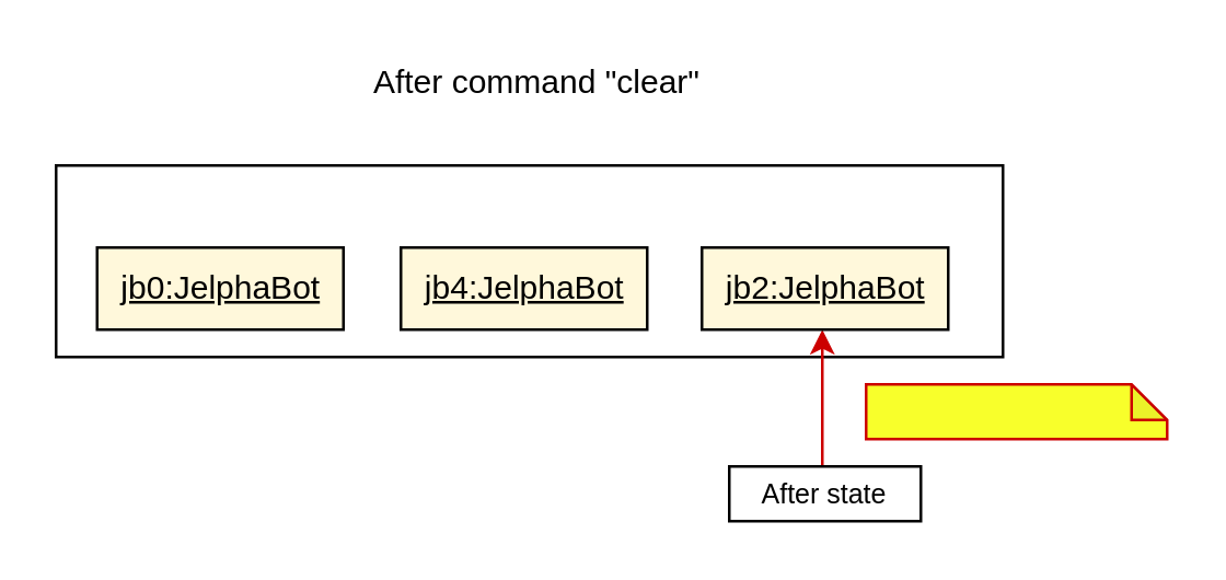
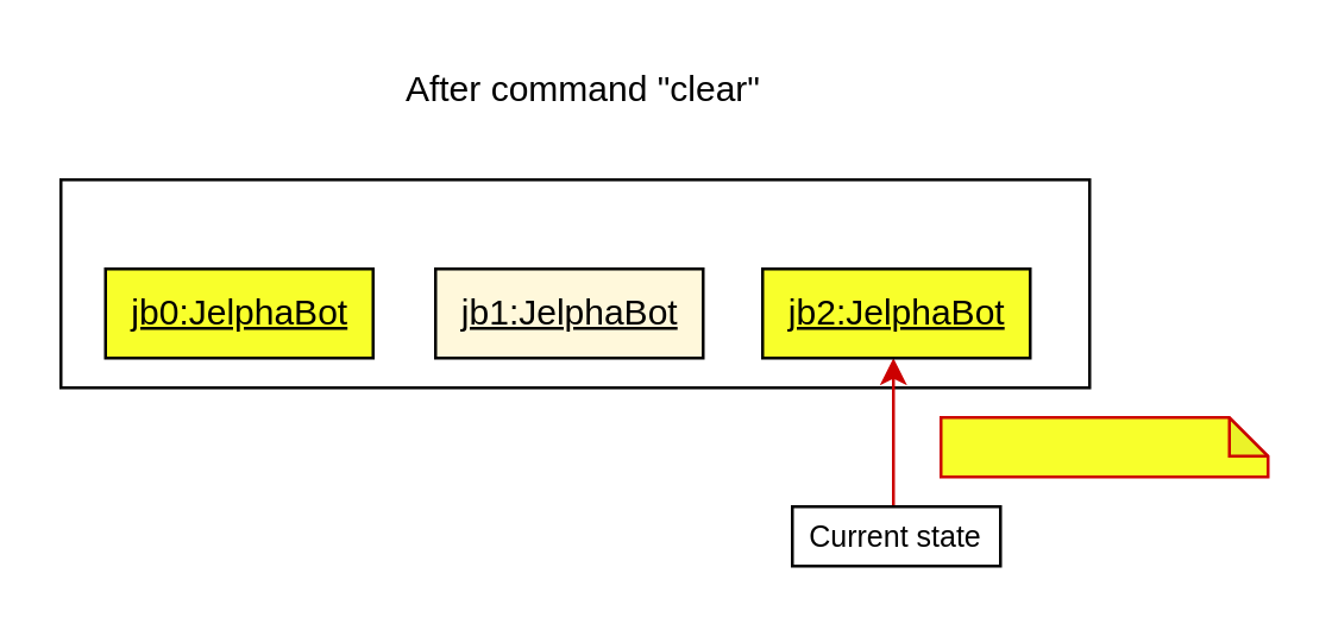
- <mxCell id="4" value="&lt;u&gt;jb0:JelphaBot&lt;/u&gt;" style="html=1;fillColor=#FFF8DB;strokeColor=#000000;" vertex="1" parent="1"><mxGeometry x="35" y="90" width="90" height="30" as="geometry" /></mxCell>
+ <mxCell id="4" value="&lt;u&gt;jb0:JelphaBot&lt;/u&gt;" style="html=1;fillColor=#f8ff2b;strokeColor=#000000;" vertex="1" parent="1"><mxGeometry x="35" y="90" width="90" height="30" as="geometry" /></mxCell>
- <mxCell id="5" value="&lt;u&gt;jb4:JelphaBot&lt;/u&gt;" style="html=1;fillColor=#FFF8DB;strokeColor=#000000;" vertex="1" parent="1"><mxGeometry x="146" y="90" width="90" height="30" as="geometry" /></mxCell>
+ <mxCell id="5" value="&lt;u&gt;jb1:JelphaBot&lt;/u&gt;" style="html=1;fillColor=#FFF8DB;strokeColor=#000000;" vertex="1" parent="1"><mxGeometry x="146" y="90" width="90" height="30" as="geometry" /></mxCell>
- <mxCell id="9" value="&lt;u&gt;jb2:JelphaBot&lt;/u&gt;" style="html=1;fillColor=#FFF8DB;strokeColor=#000000;" vertex="1" parent="1"><mxGeometry x="256" y="90" width="90" height="30" as="geometry" /></mxCell>
+ <mxCell id="9" value="&lt;u&gt;jb2:JelphaBot&lt;/u&gt;" style="html=1;fillColor=#f8ff2b;strokeColor=#000000;" vertex="1" parent="1"><mxGeometry x="256" y="90" width="90" height="30" as="geometry" /></mxCell>
- <mxCell id="8" value="&lt;font style=&quot;font-size: 10px&quot;&gt;After state&lt;/font&gt;" style="text;html=1;strokeColor=none;fillColor=none;align=center;verticalAlign=middle;whiteSpace=wrap;rounded=0;" vertex="1" parent="1"><mxGeometry x="261" y="170" width="80" height="20" as="geometry" /></mxCell>
+ <mxCell id="8" value="&lt;font style=&quot;font-size: 10px&quot;&gt;Current state&lt;/font&gt;" style="text;html=1;strokeColor=none;fillColor=none;align=center;verticalAlign=middle;whiteSpace=wrap;rounded=0;" vertex="1" parent="1"><mxGeometry x="261" y="170" width="80" height="20" as="geometry" /></mxCell>
